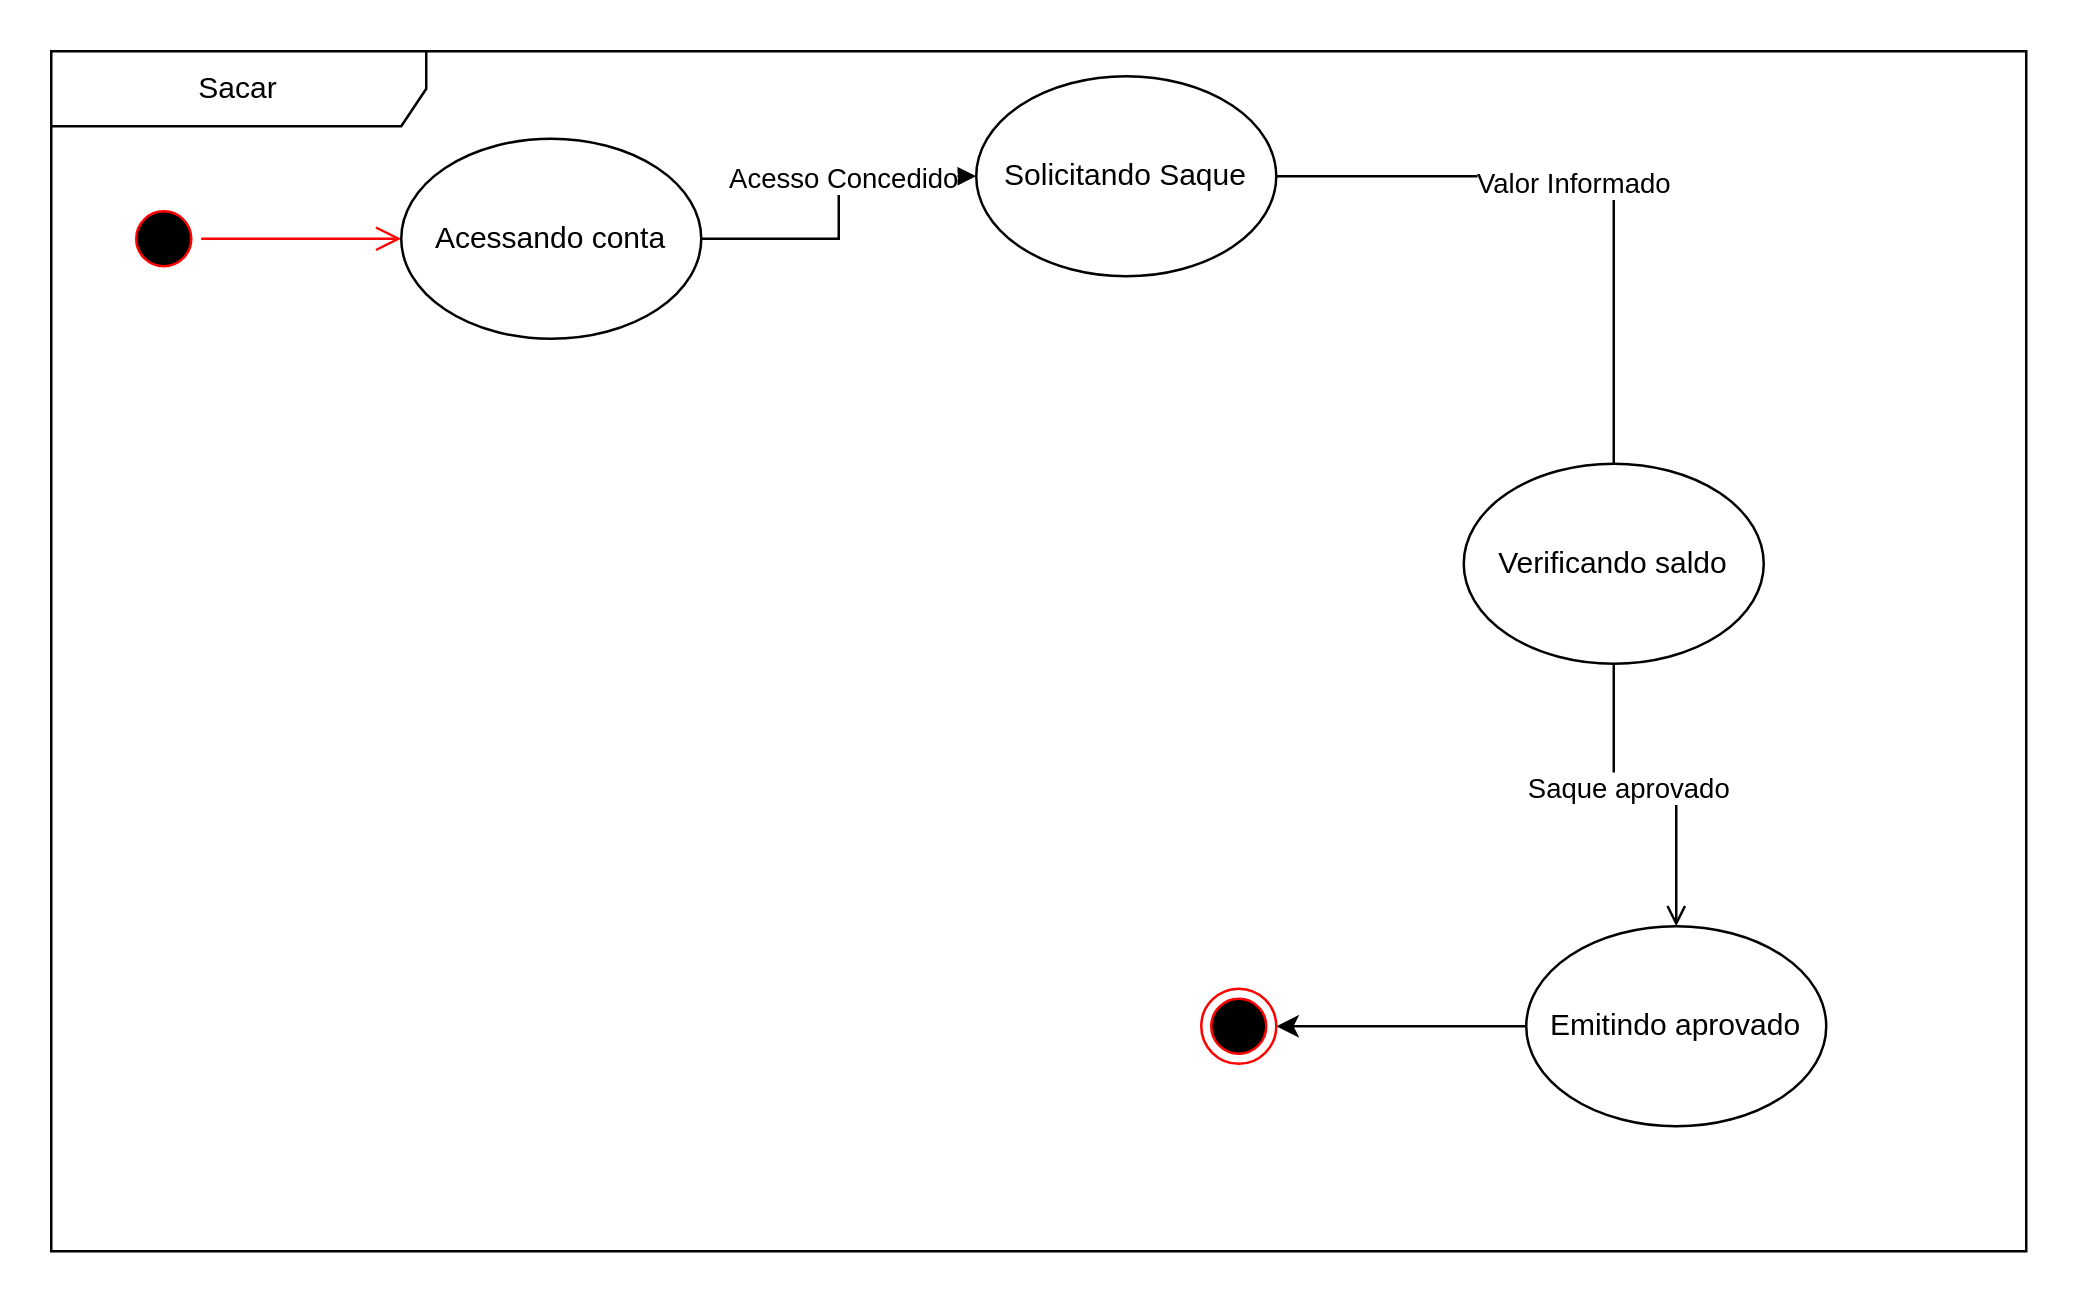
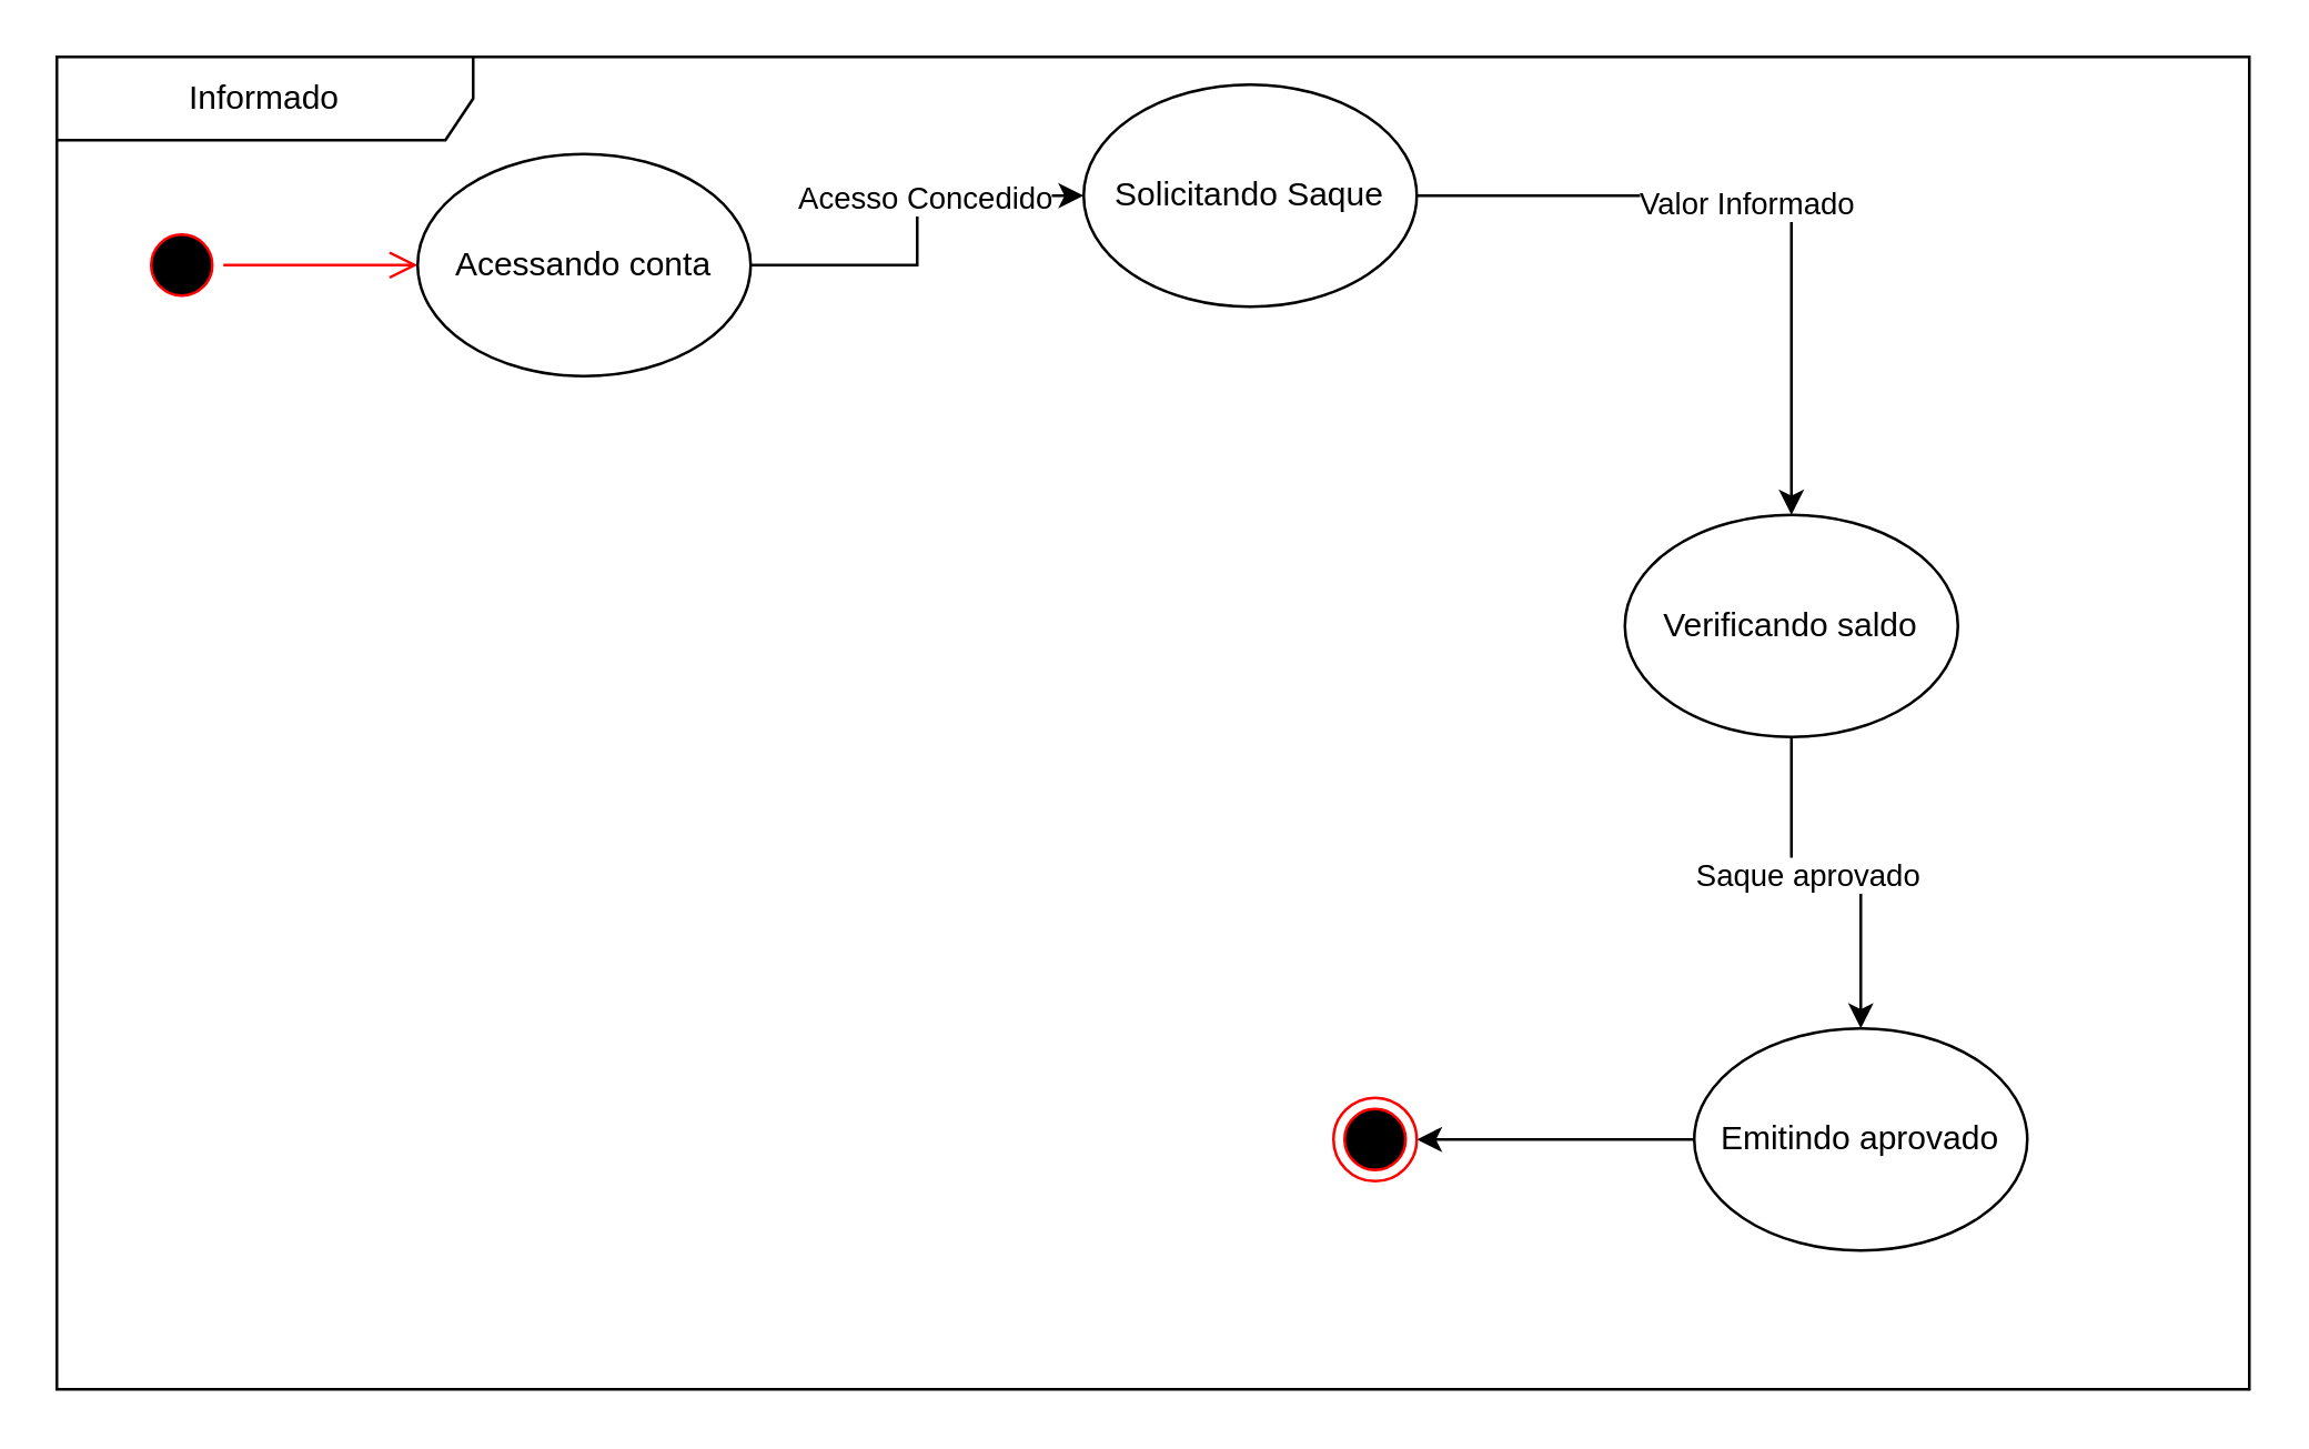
- <mxCell id="2" value="Sacar" style="shape=umlFrame;whiteSpace=wrap;html=1;width=150;height=30;" vertex="1" parent="1"><mxGeometry x="20" y="20" width="790" height="480" as="geometry" /></mxCell>
+ <mxCell id="2" value="Informado" style="shape=umlFrame;whiteSpace=wrap;html=1;width=150;height=30;" vertex="1" parent="1"><mxGeometry x="20" y="20" width="790" height="480" as="geometry" /></mxCell>
- <mxCell id="7" value="Acessando conta" style="ellipse;whiteSpace=wrap;html=1;" vertex="1" parent="1"><mxGeometry x="160" y="55" width="120" height="80" as="geometry" /></mxCell>
+ <mxCell id="7" value="Acessando conta" style="ellipse;whiteSpace=wrap;html=1;" vertex="1" parent="1"><mxGeometry x="150" y="55" width="120" height="80" as="geometry" /></mxCell>
- <mxCell id="8" style="edgeStyle=orthogonalEdgeStyle;rounded=0;orthogonalLoop=1;jettySize=auto;html=1;entryX=0.5;entryY=0;entryDx=0;entryDy=0;endArrow=none;" edge="1" parent="1" source="10" target="13"><mxGeometry relative="1" as="geometry" /></mxCell>
+ <mxCell id="8" style="edgeStyle=orthogonalEdgeStyle;rounded=0;orthogonalLoop=1;jettySize=auto;html=1;entryX=0.5;entryY=0;entryDx=0;entryDy=0;" edge="1" parent="1" source="10" target="13"><mxGeometry relative="1" as="geometry" /></mxCell>
- <mxCell id="11" style="edgeStyle=orthogonalEdgeStyle;rounded=0;orthogonalLoop=1;jettySize=auto;html=1;entryX=0.5;entryY=0;entryDx=0;entryDy=0;endArrow=open;" edge="1" parent="1" source="13" target="15"><mxGeometry relative="1" as="geometry" /></mxCell>
+ <mxCell id="11" style="edgeStyle=orthogonalEdgeStyle;rounded=0;orthogonalLoop=1;jettySize=auto;html=1;entryX=0.5;entryY=0;entryDx=0;entryDy=0;" edge="1" parent="1" source="13" target="15"><mxGeometry relative="1" as="geometry" /></mxCell>
